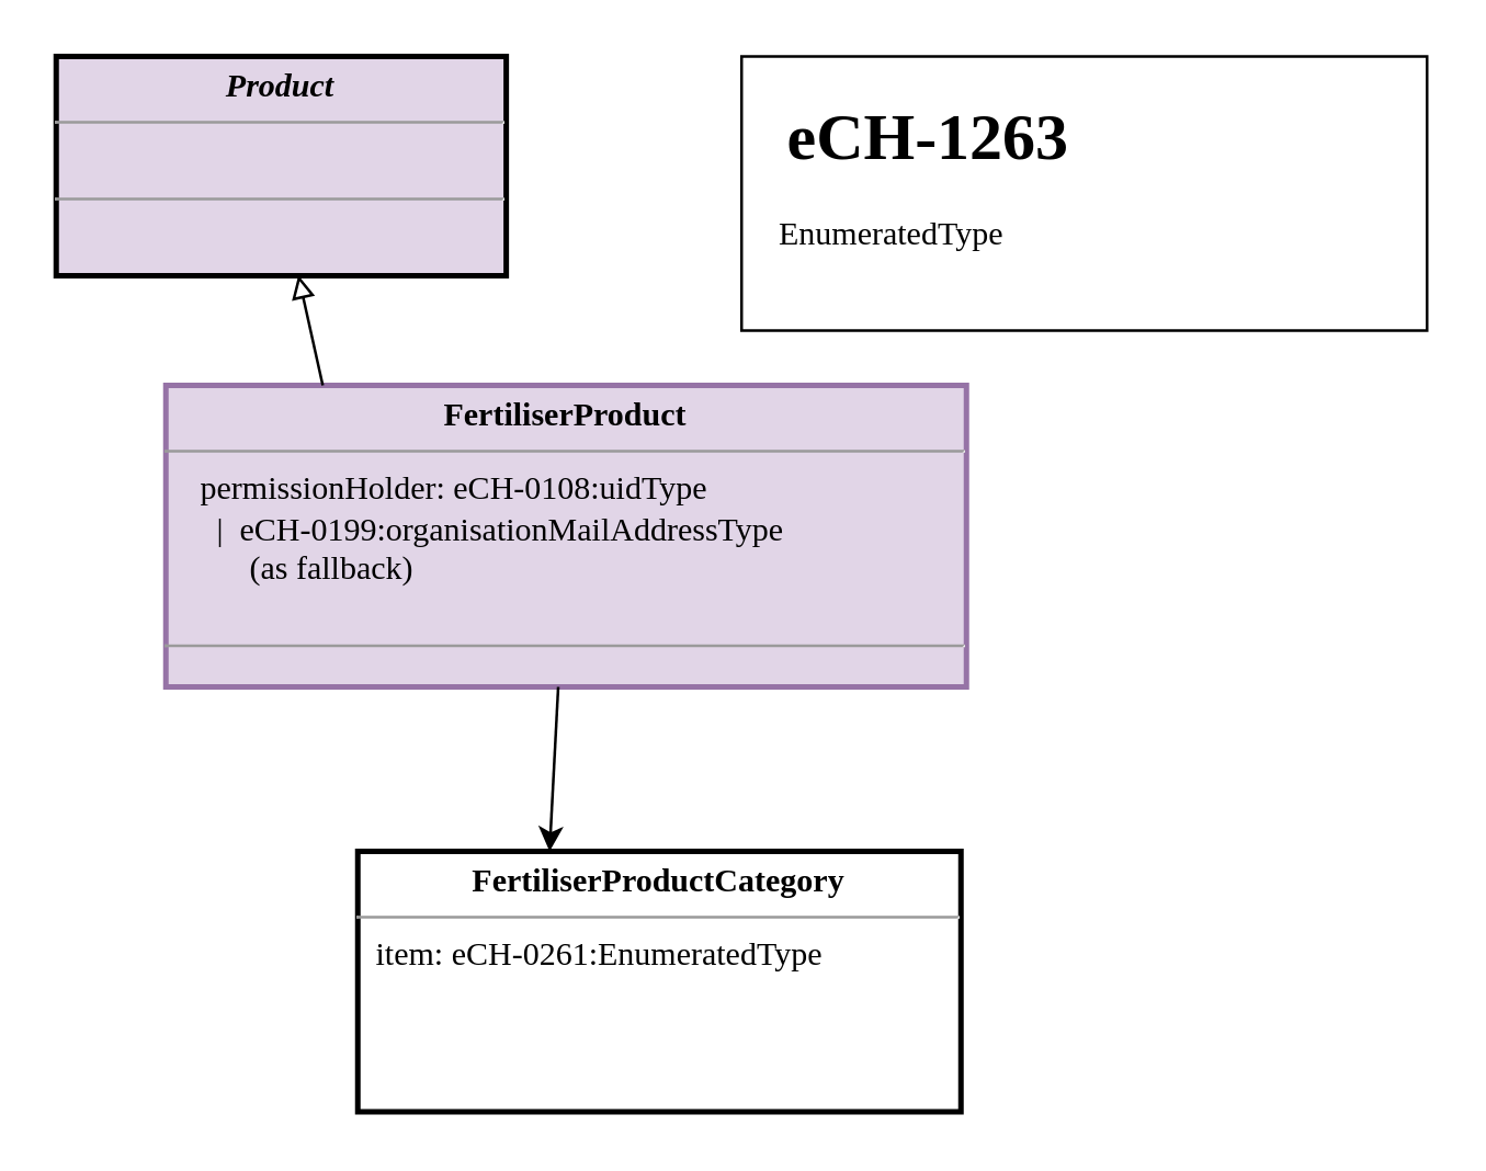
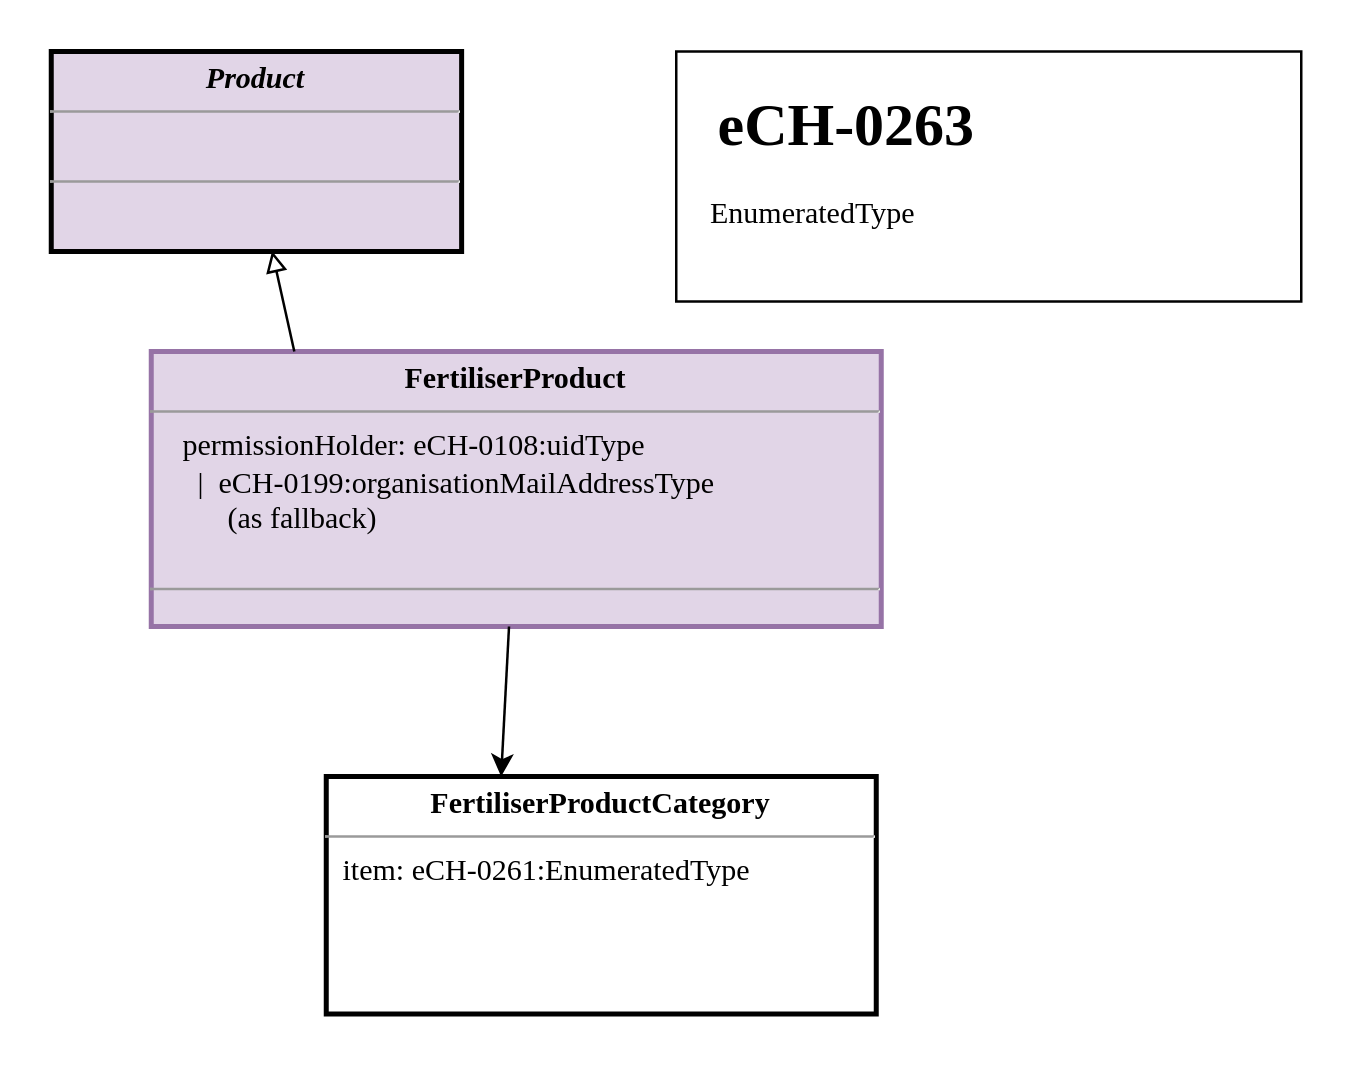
- <mxCell id="8" value="&lt;h1&gt;&lt;span style=&quot;background-color: initial;&quot;&gt;eCH-1263&lt;/span&gt;&lt;/h1&gt;&lt;div&gt;&lt;br&gt;&lt;/div&gt;" style="text;html=1;strokeColor=none;fillColor=none;spacing=5;spacingTop=-20;whiteSpace=wrap;overflow=hidden;rounded=0;strokeWidth=2;fontFamily=Verdana;" vertex="1" parent="1"><mxGeometry x="281.5" y="30" width="195.7" height="80" as="geometry" /></mxCell>
+ <mxCell id="8" value="&lt;h1&gt;&lt;span style=&quot;background-color: initial;&quot;&gt;eCH-0263&lt;/span&gt;&lt;/h1&gt;&lt;div&gt;&lt;br&gt;&lt;/div&gt;" style="text;html=1;strokeColor=none;fillColor=none;spacing=5;spacingTop=-20;whiteSpace=wrap;overflow=hidden;rounded=0;strokeWidth=2;fontFamily=Verdana;" vertex="1" parent="1"><mxGeometry x="281.5" y="30" width="195.7" height="80" as="geometry" /></mxCell>
